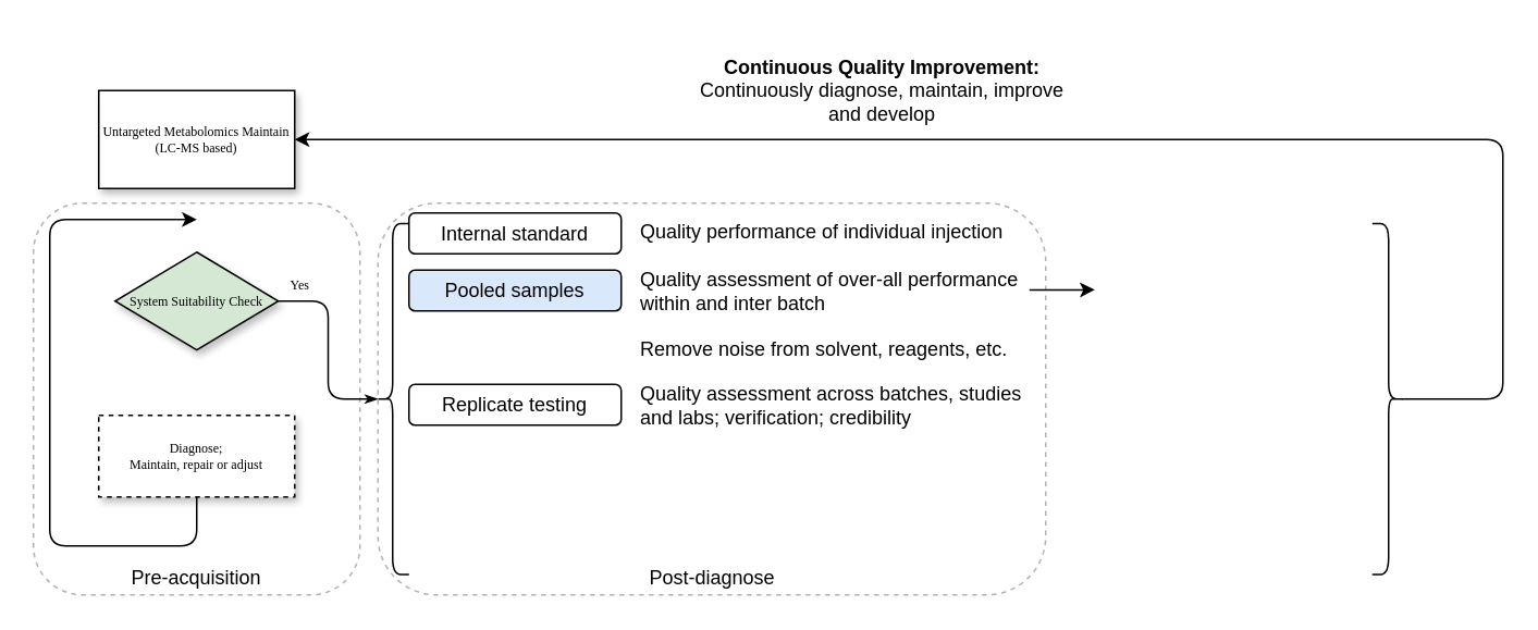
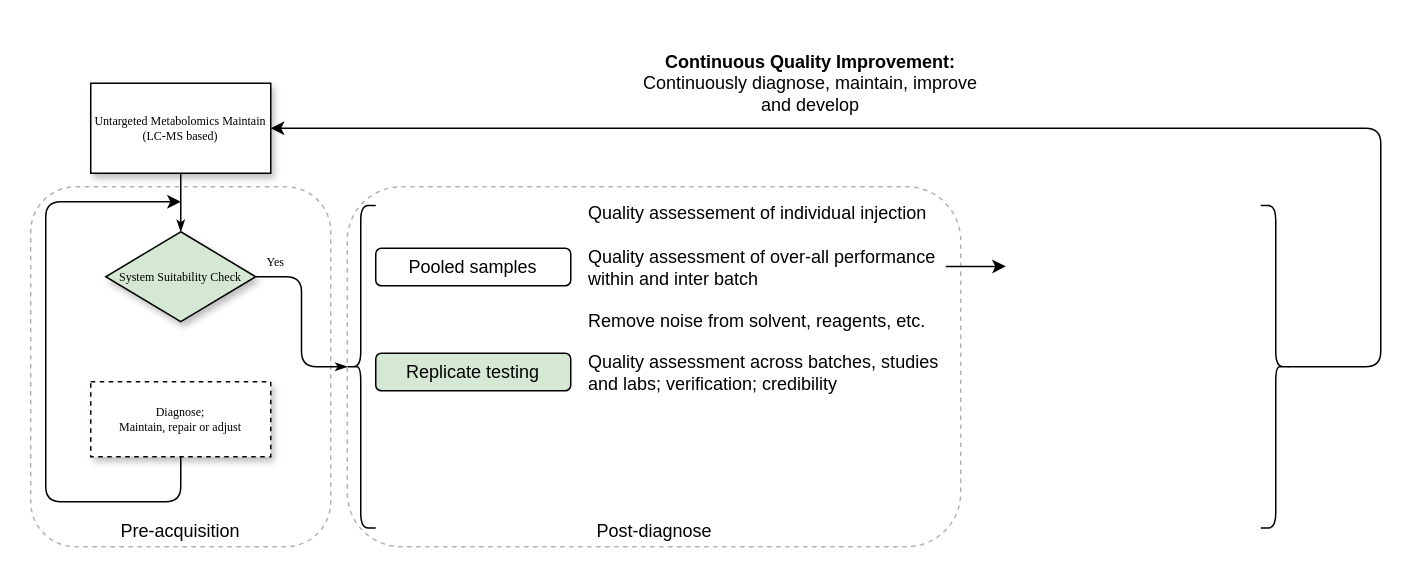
+ <mxCell id="4" style="edgeStyle=orthogonalEdgeStyle;rounded=0;html=1;labelBackgroundColor=none;startSize=5;endArrow=classicThin;endFill=1;endSize=5;jettySize=auto;orthogonalLoop=1;strokeColor=#000000;strokeWidth=1;fontFamily=Verdana;fontSize=8;fontColor=#000000;" edge="1" parent="1" source="5" target="7"><mxGeometry relative="1" as="geometry" /></mxCell>
- <mxCell id="12" value="&lt;span&gt;Quality performance of individual injection&lt;/span&gt;" style="text;html=1;strokeColor=none;fillColor=none;align=left;verticalAlign=middle;whiteSpace=wrap;rounded=0;labelBackgroundColor=#ffffff;" vertex="1" parent="1"><mxGeometry x="390" y="132" width="240" height="20" as="geometry" /></mxCell>
+ <mxCell id="12" value="&lt;span&gt;Quality assessement of individual injection&lt;/span&gt;" style="text;html=1;strokeColor=none;fillColor=none;align=left;verticalAlign=middle;whiteSpace=wrap;rounded=0;labelBackgroundColor=#ffffff;" vertex="1" parent="1"><mxGeometry x="390" y="132" width="240" height="20" as="geometry" /></mxCell>
- <mxCell id="10" value="Internal standard&lt;br&gt;" style="rounded=1;whiteSpace=wrap;html=1;gradientColor=none;" vertex="1" parent="1"><mxGeometry x="250" y="130" width="130" height="25" as="geometry" /></mxCell>
- <mxCell id="11" value="Pooled samples&lt;br&gt;" style="rounded=1;whiteSpace=wrap;html=1;fillColor=#dae8fc;" vertex="1" parent="1"><mxGeometry x="250" y="165" width="130" height="25" as="geometry" /></mxCell>
+ <mxCell id="11" value="Pooled samples&lt;br&gt;" style="rounded=1;whiteSpace=wrap;html=1;" vertex="1" parent="1"><mxGeometry x="250" y="165" width="130" height="25" as="geometry" /></mxCell>
- <mxCell id="16" value="Replicate testing&lt;br&gt;" style="rounded=1;whiteSpace=wrap;html=1;" vertex="1" parent="1"><mxGeometry x="250" y="235" width="130" height="25" as="geometry" /></mxCell>
+ <mxCell id="16" value="Replicate testing&lt;br&gt;" style="rounded=1;whiteSpace=wrap;html=1;fillColor=#d5e8d4;" vertex="1" parent="1"><mxGeometry x="250" y="235" width="130" height="25" as="geometry" /></mxCell>
